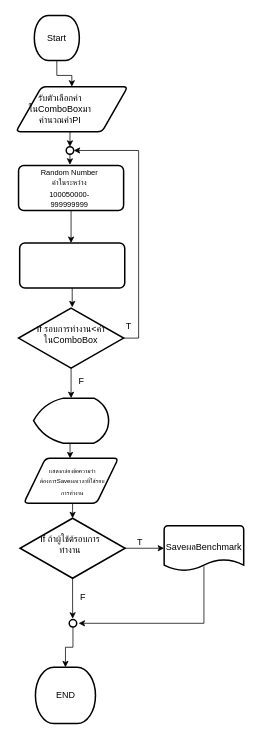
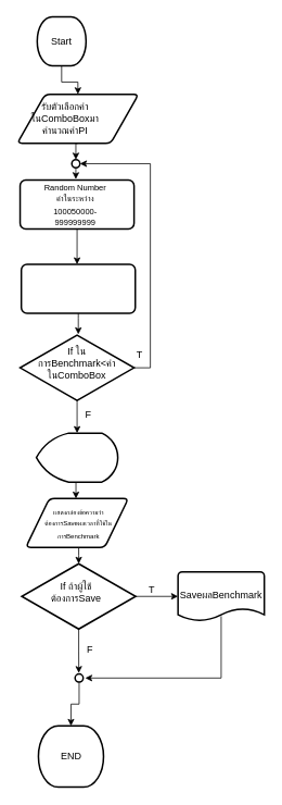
- <mxCell id="15" value="If รอบการทำงาน&amp;lt;ค่าในComboBox" style="text;html=1;fontStyle=0;whiteSpace=wrap;align=center;verticalAlign=middle;" vertex="1" parent="1"><mxGeometry x="47" y="420.2" width="94" height="50" as="geometry" /></mxCell>
+ <mxCell id="15" value="If ในการBenchmark&amp;lt;ค่าในComboBox" style="text;html=1;fontStyle=0;whiteSpace=wrap;align=center;verticalAlign=middle;" vertex="1" parent="1"><mxGeometry x="47" y="420.2" width="94" height="50" as="geometry" /></mxCell>
- <mxCell id="25" value="&lt;font style=&quot;font-size: 8px&quot;&gt;เเสดงกล่องข้อความว่าต้องการSaveผลเวลาที่ใช้รอบการทำงาน&lt;/font&gt;" style="text;html=1;fontStyle=0;whiteSpace=wrap;align=center;verticalAlign=middle;" vertex="1" parent="1"><mxGeometry x="50" y="610" width="92" height="60" as="geometry" /></mxCell>
+ <mxCell id="25" value="&lt;font style=&quot;font-size: 8px&quot;&gt;เเสดงกล่องข้อความว่าต้องการSaveผลเวลาที่ใช้ในการBenchmark&lt;/font&gt;" style="text;html=1;fontStyle=0;whiteSpace=wrap;align=center;verticalAlign=middle;" vertex="1" parent="1"><mxGeometry x="50" y="610" width="92" height="60" as="geometry" /></mxCell>
- <mxCell id="29" value="If ถ้าผู้ใช้ต้รอบการทำงาน" style="text;html=1;fontStyle=0;whiteSpace=wrap;align=center;verticalAlign=middle;" vertex="1" parent="1"><mxGeometry x="45.5" y="700.2" width="94" height="50" as="geometry" /></mxCell>
+ <mxCell id="29" value="If ถ้าผู้ใช้ต้องการSave" style="text;html=1;fontStyle=0;whiteSpace=wrap;align=center;verticalAlign=middle;" vertex="1" parent="1"><mxGeometry x="45.5" y="700.2" width="94" height="50" as="geometry" /></mxCell>
